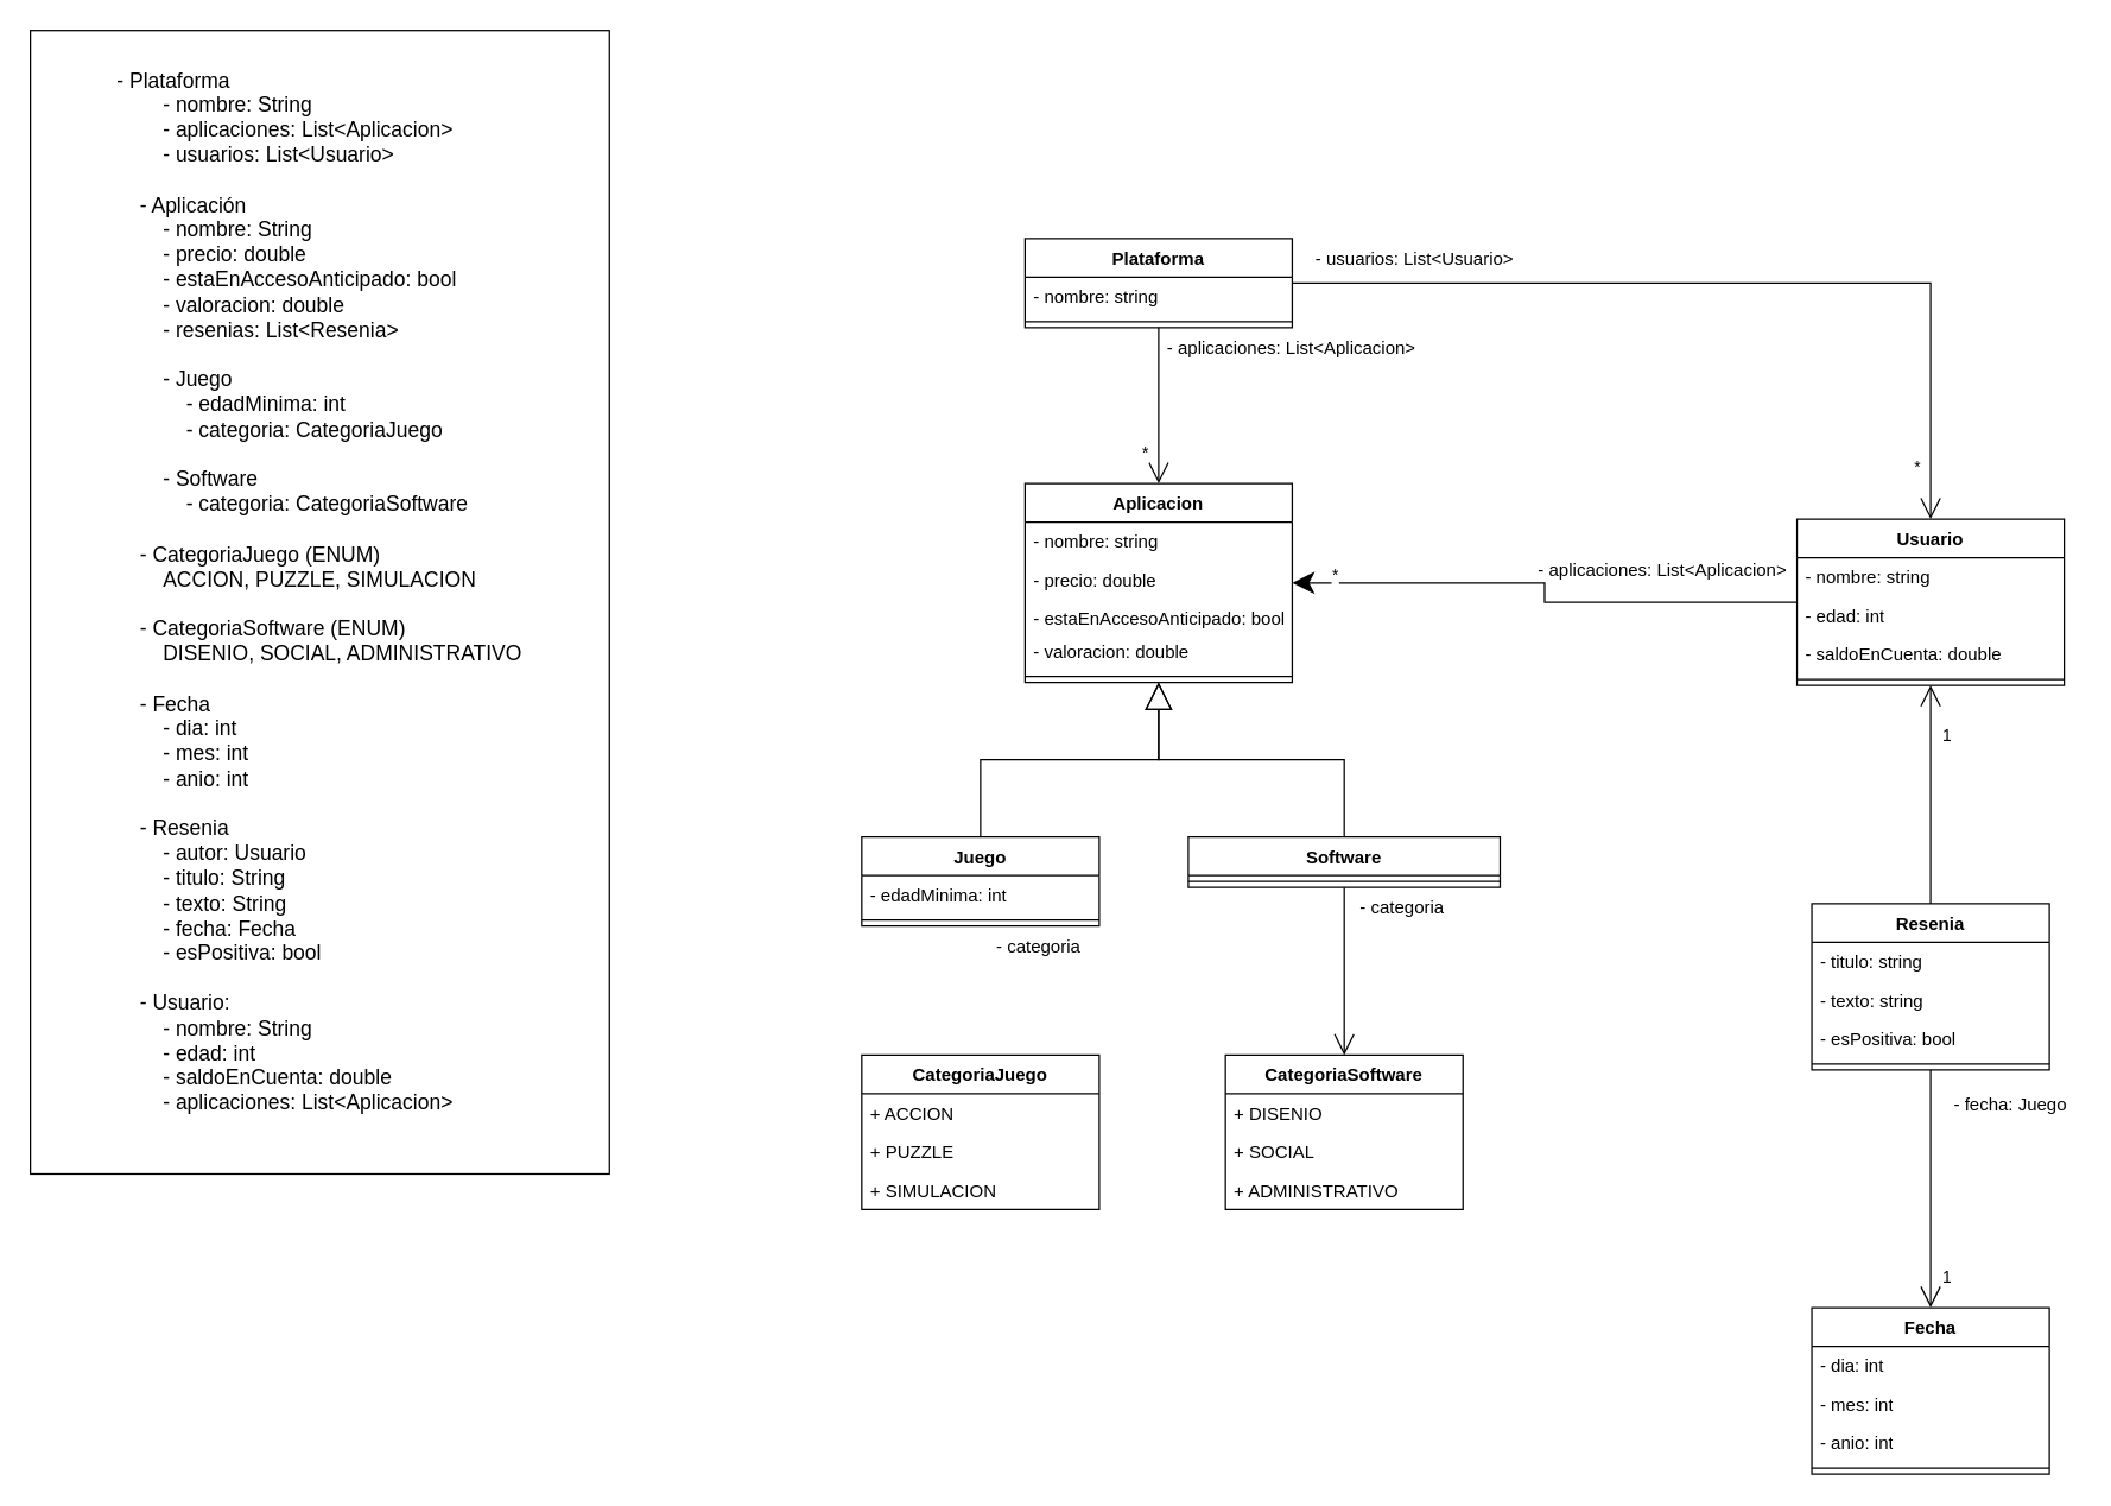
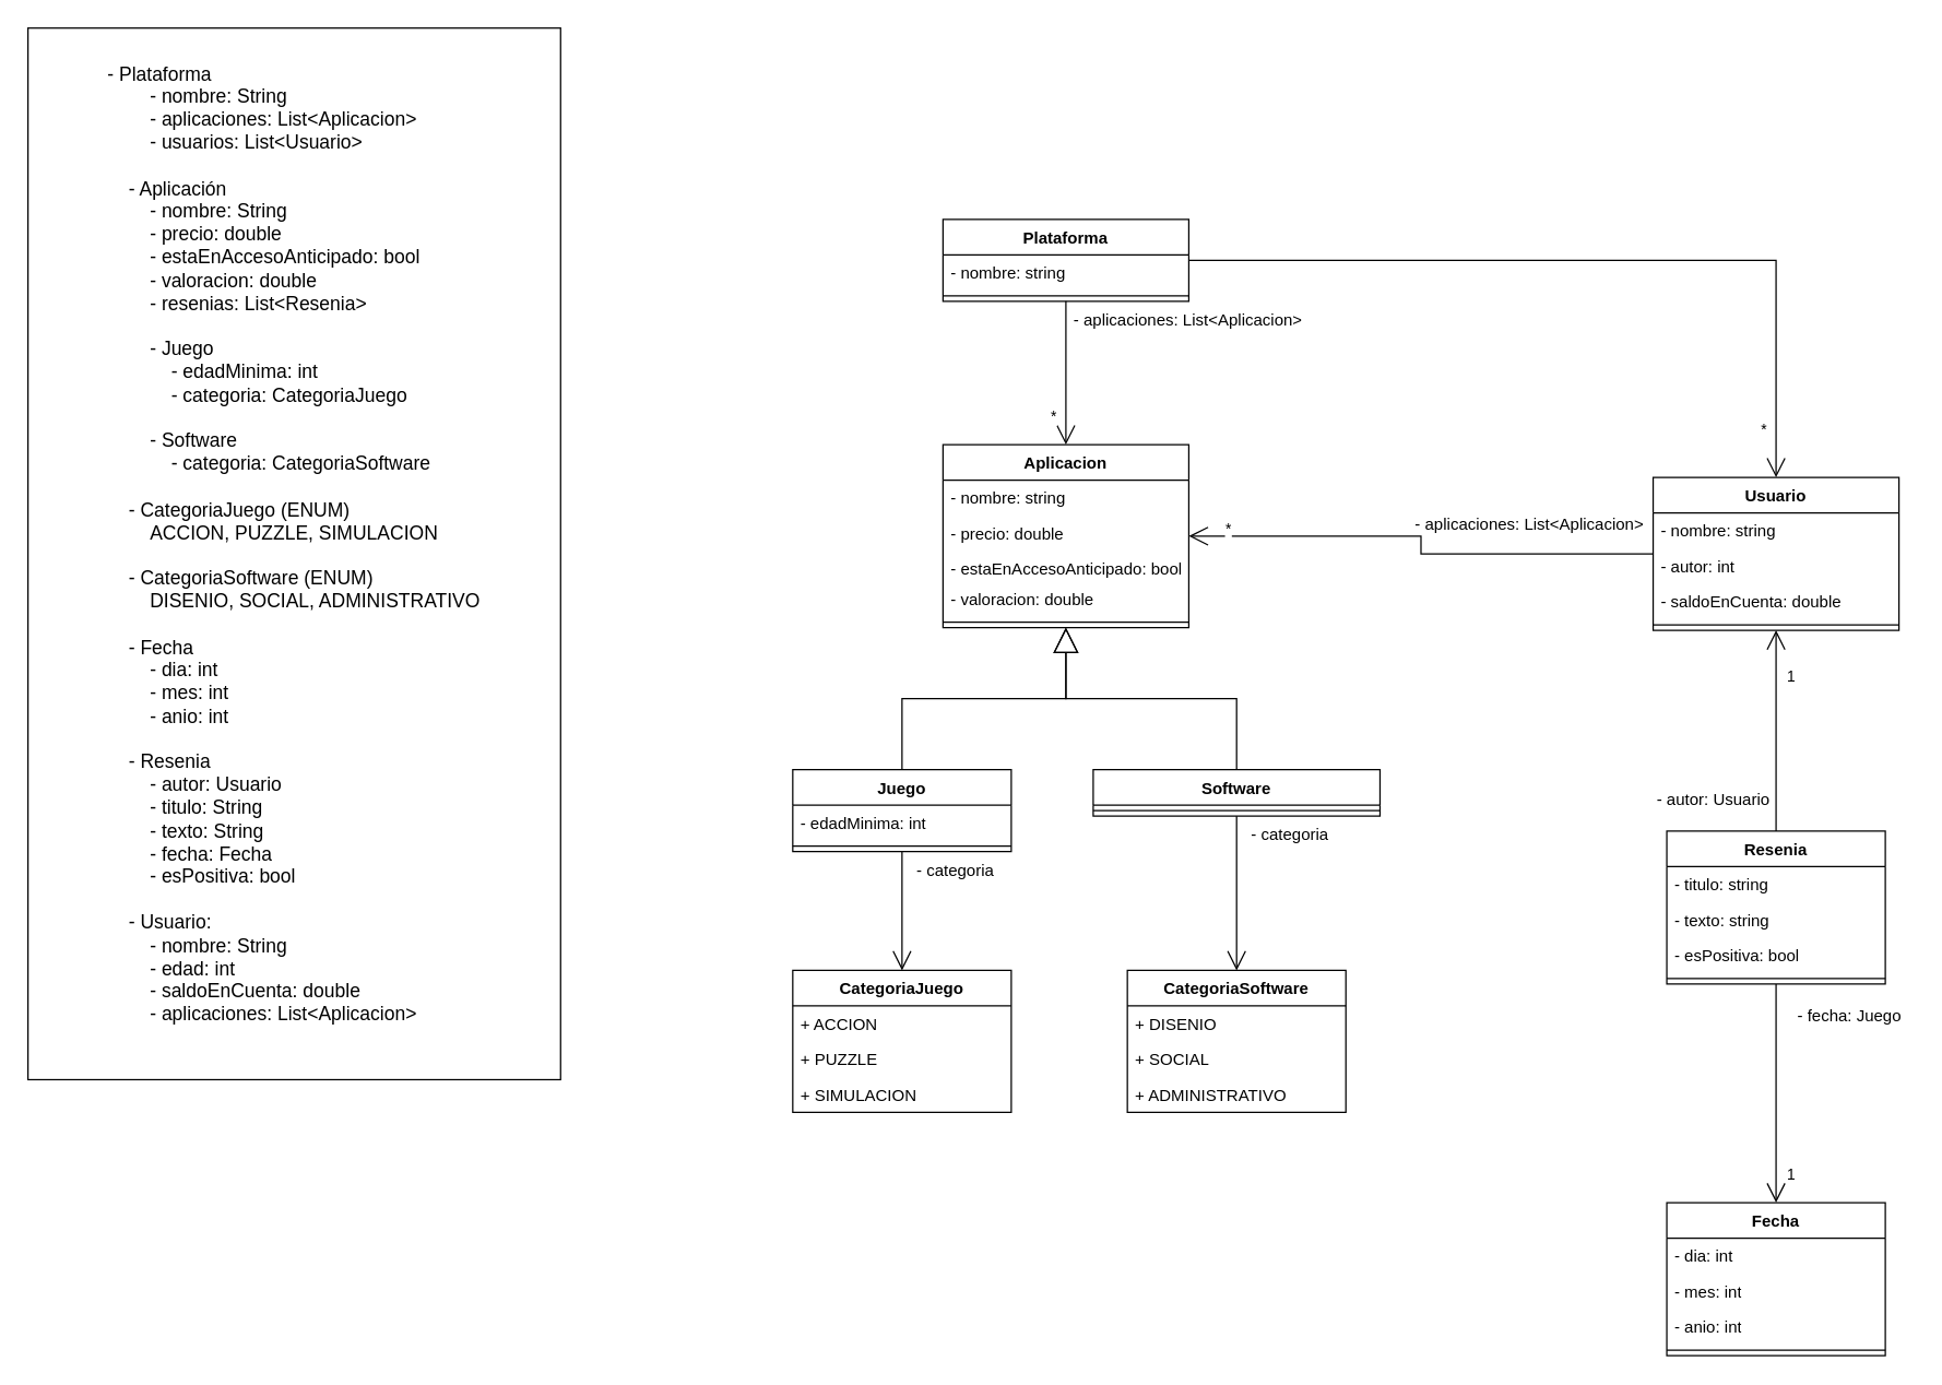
- <mxCell id="51" value="- usuarios: List&amp;lt;Usuario&amp;gt;" style="text;strokeColor=none;fillColor=none;align=left;verticalAlign=top;spacingLeft=4;spacingRight=4;overflow=hidden;rotatable=0;points=[[0,0.5],[1,0.5]];portConstraint=eastwest;whiteSpace=wrap;html=1;" vertex="1" parent="1"><mxGeometry x="880" y="160" width="180" height="26" as="geometry" /></mxCell>
- <mxCell id="59" value="" style="endArrow=classic;endFill=1;endSize=12;html=1;rounded=0;edgeStyle=orthogonalEdgeStyle;" edge="1" parent="1" source="22" target="3"><mxGeometry width="160" relative="1" as="geometry"><mxPoint x="935" y="627" as="sourcePoint" /><mxPoint x="935" y="740" as="targetPoint" /></mxGeometry></mxCell>
+ <mxCell id="59" value="" style="endArrow=open;endFill=1;endSize=12;html=1;rounded=0;edgeStyle=orthogonalEdgeStyle;" edge="1" parent="1" source="22" target="3"><mxGeometry width="160" relative="1" as="geometry"><mxPoint x="935" y="627" as="sourcePoint" /><mxPoint x="935" y="740" as="targetPoint" /></mxGeometry></mxCell>
- <mxCell id="24" value="- edad: int" style="text;strokeColor=none;fillColor=none;align=left;verticalAlign=top;spacingLeft=4;spacingRight=4;overflow=hidden;rotatable=0;points=[[0,0.5],[1,0.5]];portConstraint=eastwest;whiteSpace=wrap;html=1;" vertex="1" parent="22"><mxGeometry y="52" width="180" height="26" as="geometry" /></mxCell>
+ <mxCell id="24" value="- autor: int" style="text;strokeColor=none;fillColor=none;align=left;verticalAlign=top;spacingLeft=4;spacingRight=4;overflow=hidden;rotatable=0;points=[[0,0.5],[1,0.5]];portConstraint=eastwest;whiteSpace=wrap;html=1;" vertex="1" parent="22"><mxGeometry y="52" width="180" height="26" as="geometry" /></mxCell>
+ <mxCell id="57" value="- autor: Usuario" style="text;strokeColor=none;fillColor=none;align=left;verticalAlign=top;spacingLeft=4;spacingRight=4;overflow=hidden;rotatable=0;points=[[0,0.5],[1,0.5]];portConstraint=eastwest;whiteSpace=wrap;html=1;" vertex="1" parent="1"><mxGeometry x="1207" y="571" width="93" height="26" as="geometry" /></mxCell>
+ <mxCell id="41" value="" style="endArrow=open;endFill=1;endSize=12;html=1;rounded=0;edgeStyle=orthogonalEdgeStyle;" edge="1" parent="1" source="12" target="27"><mxGeometry width="160" relative="1" as="geometry"><mxPoint x="915" y="600" as="sourcePoint" /><mxPoint x="950" y="696" as="targetPoint" /></mxGeometry></mxCell>
